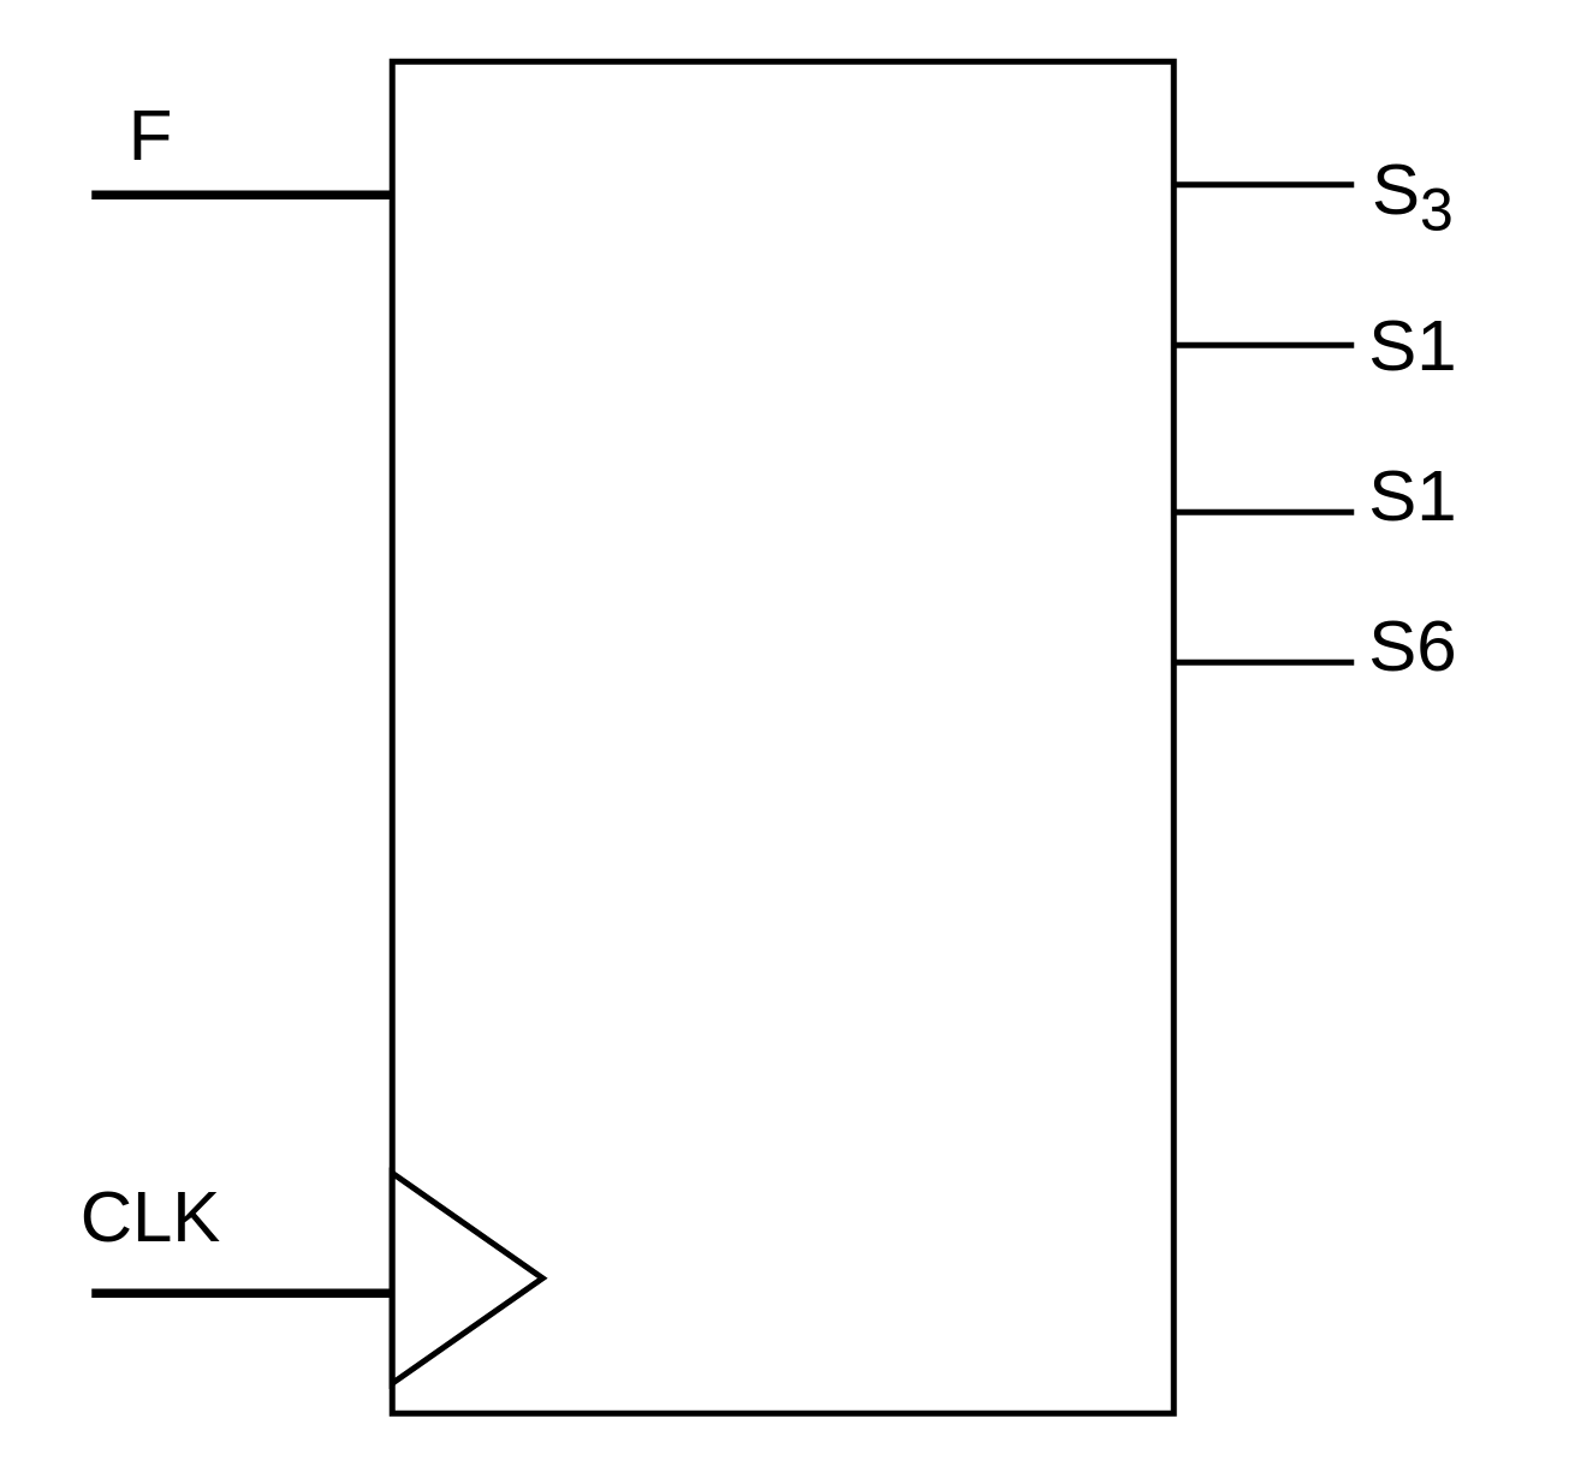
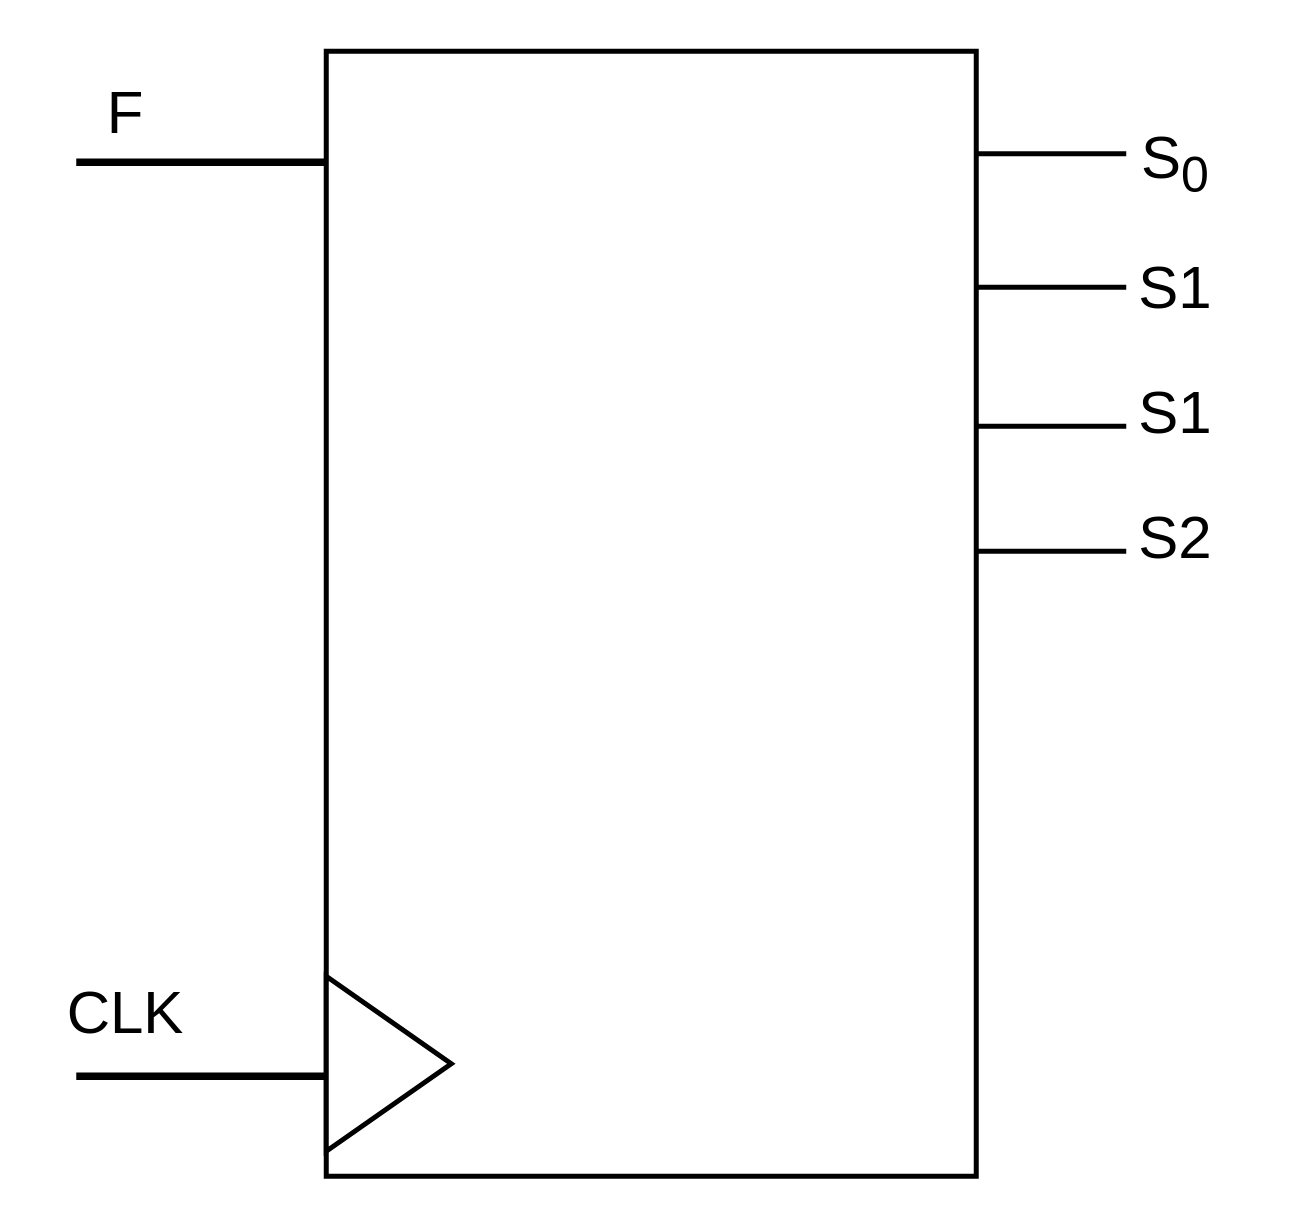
- <mxCell id="8" value="&lt;font style=&quot;font-size: 24px&quot;&gt;S&lt;sub&gt;3&lt;/sub&gt;&lt;/font&gt;" style="text;html=1;strokeColor=none;fillColor=none;align=center;verticalAlign=middle;whiteSpace=wrap;rounded=0;" parent="1" vertex="1"><mxGeometry x="440" y="50" width="60" height="30" as="geometry" /></mxCell>
+ <mxCell id="8" value="&lt;font style=&quot;font-size: 24px&quot;&gt;S&lt;sub&gt;0&lt;/sub&gt;&lt;/font&gt;" style="text;html=1;strokeColor=none;fillColor=none;align=center;verticalAlign=middle;whiteSpace=wrap;rounded=0;" parent="1" vertex="1"><mxGeometry x="440" y="50" width="60" height="30" as="geometry" /></mxCell>
- <mxCell id="11" value="&lt;font style=&quot;font-size: 24px&quot;&gt;&lt;font style=&quot;font-size: 24px&quot;&gt;S&lt;/font&gt;&lt;font style=&quot;font-size: 24px&quot;&gt;6&lt;/font&gt;&lt;/font&gt;" style="text;html=1;strokeColor=none;fillColor=none;align=center;verticalAlign=middle;whiteSpace=wrap;rounded=0;" parent="1" vertex="1"><mxGeometry x="440" y="200" width="60" height="30" as="geometry" /></mxCell>
+ <mxCell id="11" value="&lt;font style=&quot;font-size: 24px&quot;&gt;&lt;font style=&quot;font-size: 24px&quot;&gt;S&lt;/font&gt;&lt;font style=&quot;font-size: 24px&quot;&gt;2&lt;/font&gt;&lt;/font&gt;" style="text;html=1;strokeColor=none;fillColor=none;align=center;verticalAlign=middle;whiteSpace=wrap;rounded=0;" parent="1" vertex="1"><mxGeometry x="440" y="200" width="60" height="30" as="geometry" /></mxCell>
